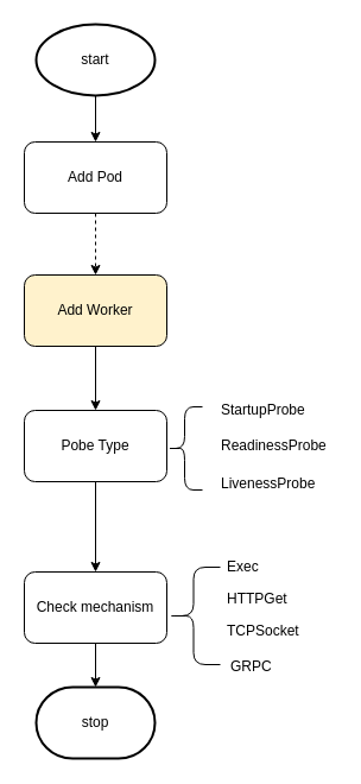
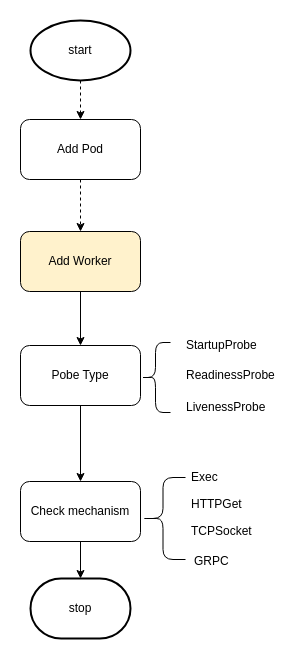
- <mxCell id="18" style="edgeStyle=orthogonalEdgeStyle;rounded=0;orthogonalLoop=1;jettySize=auto;html=1;exitX=0.5;exitY=1;exitDx=0;exitDy=0;exitPerimeter=0;entryX=0.5;entryY=0;entryDx=0;entryDy=0;" parent="1" source="19" target="3" edge="1"><mxGeometry relative="1" as="geometry" /></mxCell>
+ <mxCell id="18" style="edgeStyle=orthogonalEdgeStyle;rounded=0;orthogonalLoop=1;jettySize=auto;html=1;exitX=0.5;exitY=1;exitDx=0;exitDy=0;exitPerimeter=0;entryX=0.5;entryY=0;entryDx=0;entryDy=0;dashed=1;" parent="1" source="19" target="3" edge="1"><mxGeometry relative="1" as="geometry" /></mxCell>
